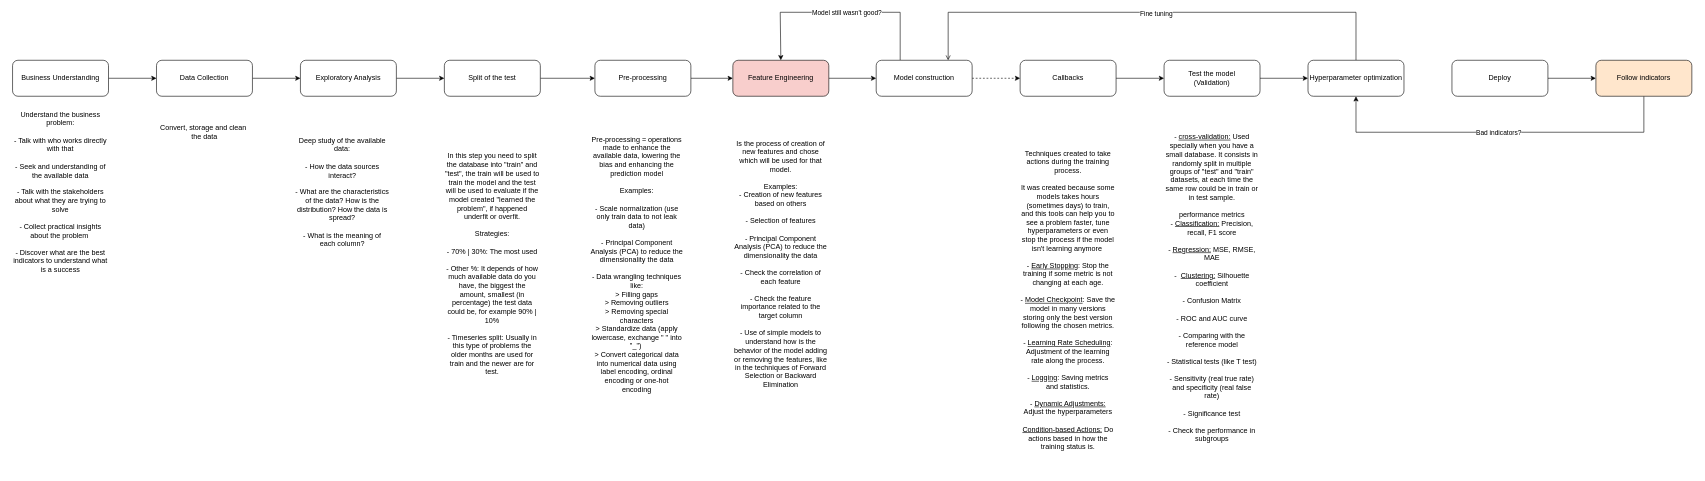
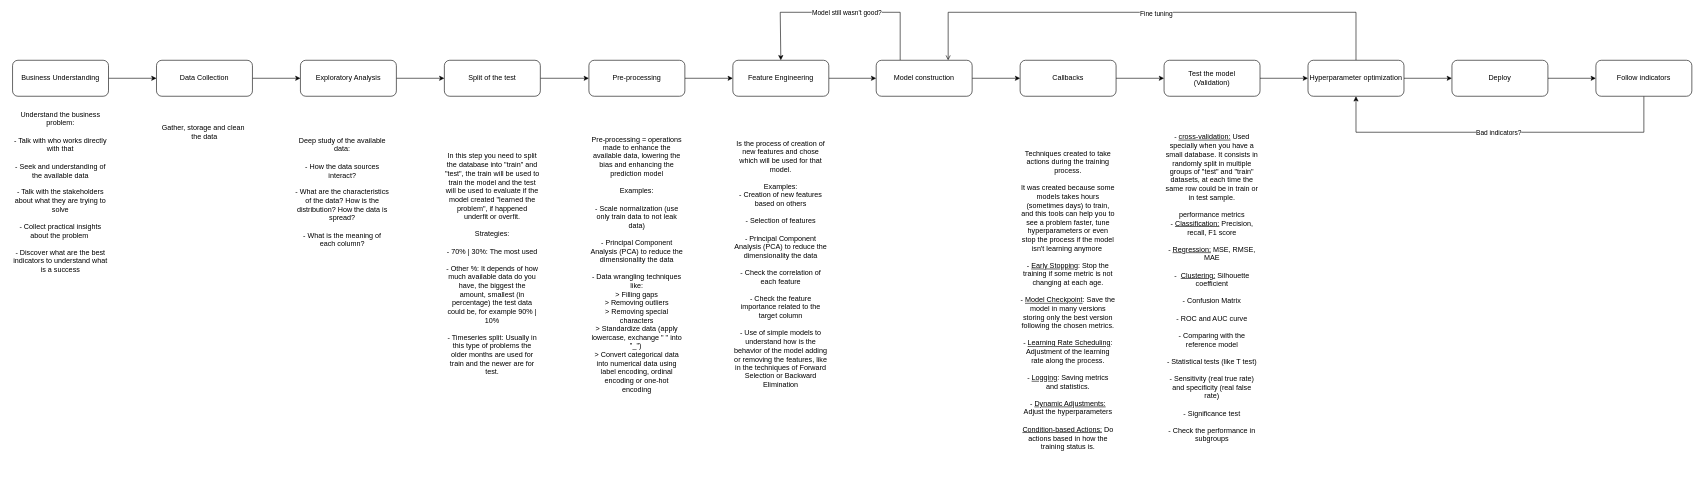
- <mxCell id="9" value="Pre-processing" style="rounded=1;whiteSpace=wrap;html=1;" parent="1" vertex="1"><mxGeometry x="991" y="100" width="160" height="60" as="geometry" /></mxCell>
+ <mxCell id="9" value="Pre-processing" style="rounded=1;whiteSpace=wrap;html=1;" parent="1" vertex="1"><mxGeometry x="981" y="100" width="160" height="60" as="geometry" /></mxCell>
- <mxCell id="12" value="Feature Engineering" style="rounded=1;whiteSpace=wrap;html=1;fillColor=#f8cecc;" parent="1" vertex="1"><mxGeometry x="1221" y="100" width="160" height="60" as="geometry" /></mxCell>
+ <mxCell id="12" value="Feature Engineering" style="rounded=1;whiteSpace=wrap;html=1;" parent="1" vertex="1"><mxGeometry x="1221" y="100" width="160" height="60" as="geometry" /></mxCell>
- <mxCell id="22" style="edgeStyle=orthogonalEdgeStyle;rounded=0;orthogonalLoop=1;jettySize=auto;html=1;entryX=0;entryY=0.5;entryDx=0;entryDy=0;dashed=1;" parent="1" source="23" target="37" edge="1"><mxGeometry relative="1" as="geometry" /></mxCell>
+ <mxCell id="22" style="edgeStyle=orthogonalEdgeStyle;rounded=0;orthogonalLoop=1;jettySize=auto;html=1;entryX=0;entryY=0.5;entryDx=0;entryDy=0;" parent="1" source="23" target="37" edge="1"><mxGeometry relative="1" as="geometry" /></mxCell>
+ <mxCell id="28" style="edgeStyle=orthogonalEdgeStyle;rounded=0;orthogonalLoop=1;jettySize=auto;html=1;" parent="1" source="29" target="31" edge="1"><mxGeometry relative="1" as="geometry" /></mxCell>
- <mxCell id="34" value="Follow indicators" style="rounded=1;whiteSpace=wrap;html=1;fillColor=#ffe6cc;" parent="1" vertex="1"><mxGeometry x="2660" y="100" width="160" height="60" as="geometry" /></mxCell>
+ <mxCell id="34" value="Follow indicators" style="rounded=1;whiteSpace=wrap;html=1;" parent="1" vertex="1"><mxGeometry x="2660" y="100" width="160" height="60" as="geometry" /></mxCell>
- <mxCell id="19" value="Convert, storage and clean&amp;nbsp; the data" style="text;html=1;strokeColor=none;fillColor=none;align=center;verticalAlign=middle;whiteSpace=wrap;rounded=0;" parent="1" vertex="1"><mxGeometry x="260" y="180" width="160" height="80" as="geometry" /></mxCell>
+ <mxCell id="19" value="Gather, storage and clean&amp;nbsp; the data" style="text;html=1;strokeColor=none;fillColor=none;align=center;verticalAlign=middle;whiteSpace=wrap;rounded=0;" parent="1" vertex="1"><mxGeometry x="260" y="180" width="160" height="80" as="geometry" /></mxCell>
